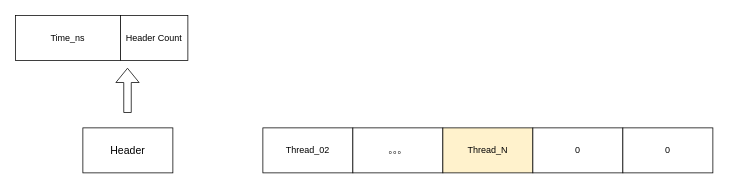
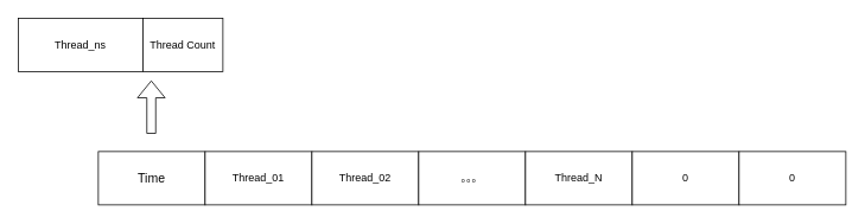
- <mxCell id="10" value="Time_ns" style="rounded=0;whiteSpace=wrap;html=1;" vertex="1" parent="9"><mxGeometry width="140" height="60" as="geometry" /></mxCell>
+ <mxCell id="10" value="Thread_ns" style="rounded=0;whiteSpace=wrap;html=1;" vertex="1" parent="9"><mxGeometry width="140" height="60" as="geometry" /></mxCell>
- <mxCell id="11" value="Header Count" style="rounded=0;whiteSpace=wrap;html=1;" vertex="1" parent="9"><mxGeometry x="140" width="90" height="60" as="geometry" /></mxCell>
+ <mxCell id="11" value="Thread Count" style="rounded=0;whiteSpace=wrap;html=1;" vertex="1" parent="9"><mxGeometry x="140" width="90" height="60" as="geometry" /></mxCell>
- <mxCell id="2" value="&lt;font style=&quot;font-size: 14px;&quot;&gt;Header&lt;/font&gt;" style="rounded=0;whiteSpace=wrap;html=1;" vertex="1" parent="1"><mxGeometry x="110" y="170" width="120" height="60" as="geometry" /></mxCell>
+ <mxCell id="2" value="&lt;font style=&quot;font-size: 14px;&quot;&gt;Time&lt;/font&gt;" style="rounded=0;whiteSpace=wrap;html=1;" vertex="1" parent="1"><mxGeometry x="110" y="170" width="120" height="60" as="geometry" /></mxCell>
+ <mxCell id="3" value="Thread_01" style="rounded=0;whiteSpace=wrap;html=1;" vertex="1" parent="1"><mxGeometry x="230" y="170" width="120" height="60" as="geometry" /></mxCell>
- <mxCell id="6" value="Thread_N" style="rounded=0;whiteSpace=wrap;html=1;fillColor=#fff2cc;" vertex="1" parent="1"><mxGeometry x="590" y="170" width="120" height="60" as="geometry" /></mxCell>
+ <mxCell id="6" value="Thread_N" style="rounded=0;whiteSpace=wrap;html=1;" vertex="1" parent="1"><mxGeometry x="590" y="170" width="120" height="60" as="geometry" /></mxCell>
